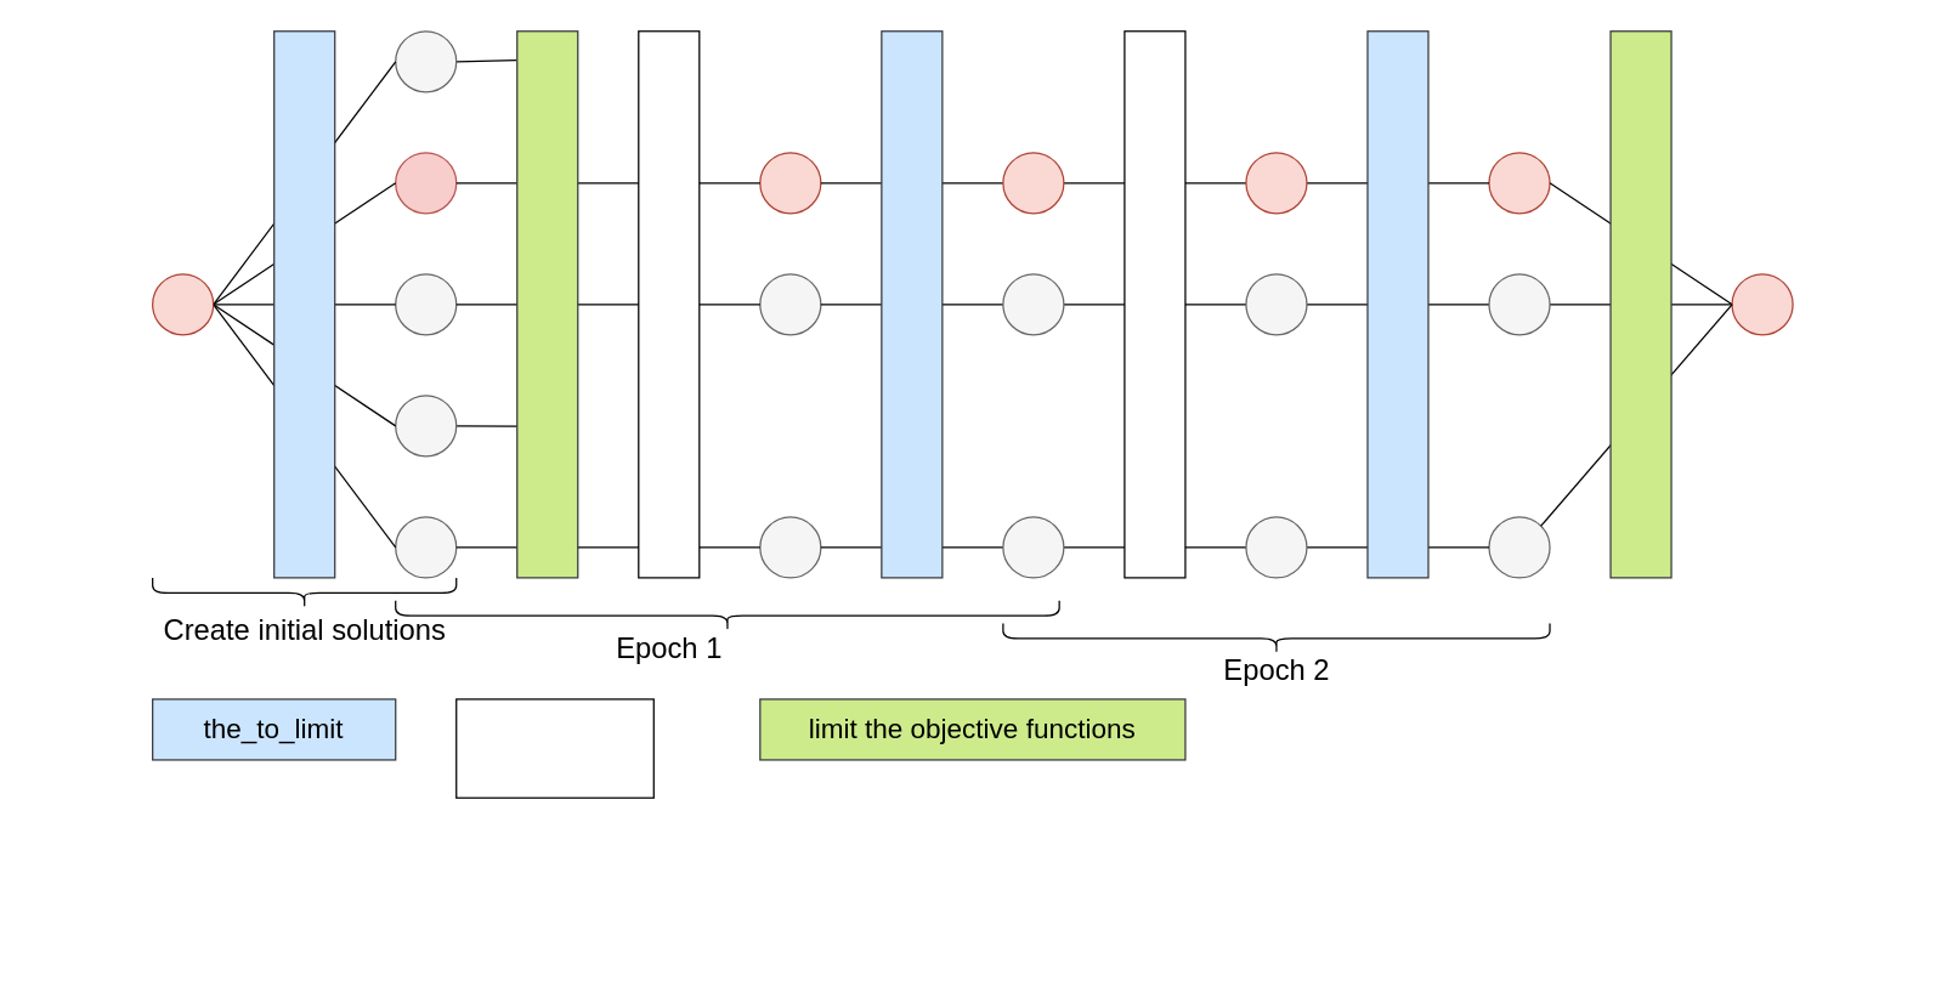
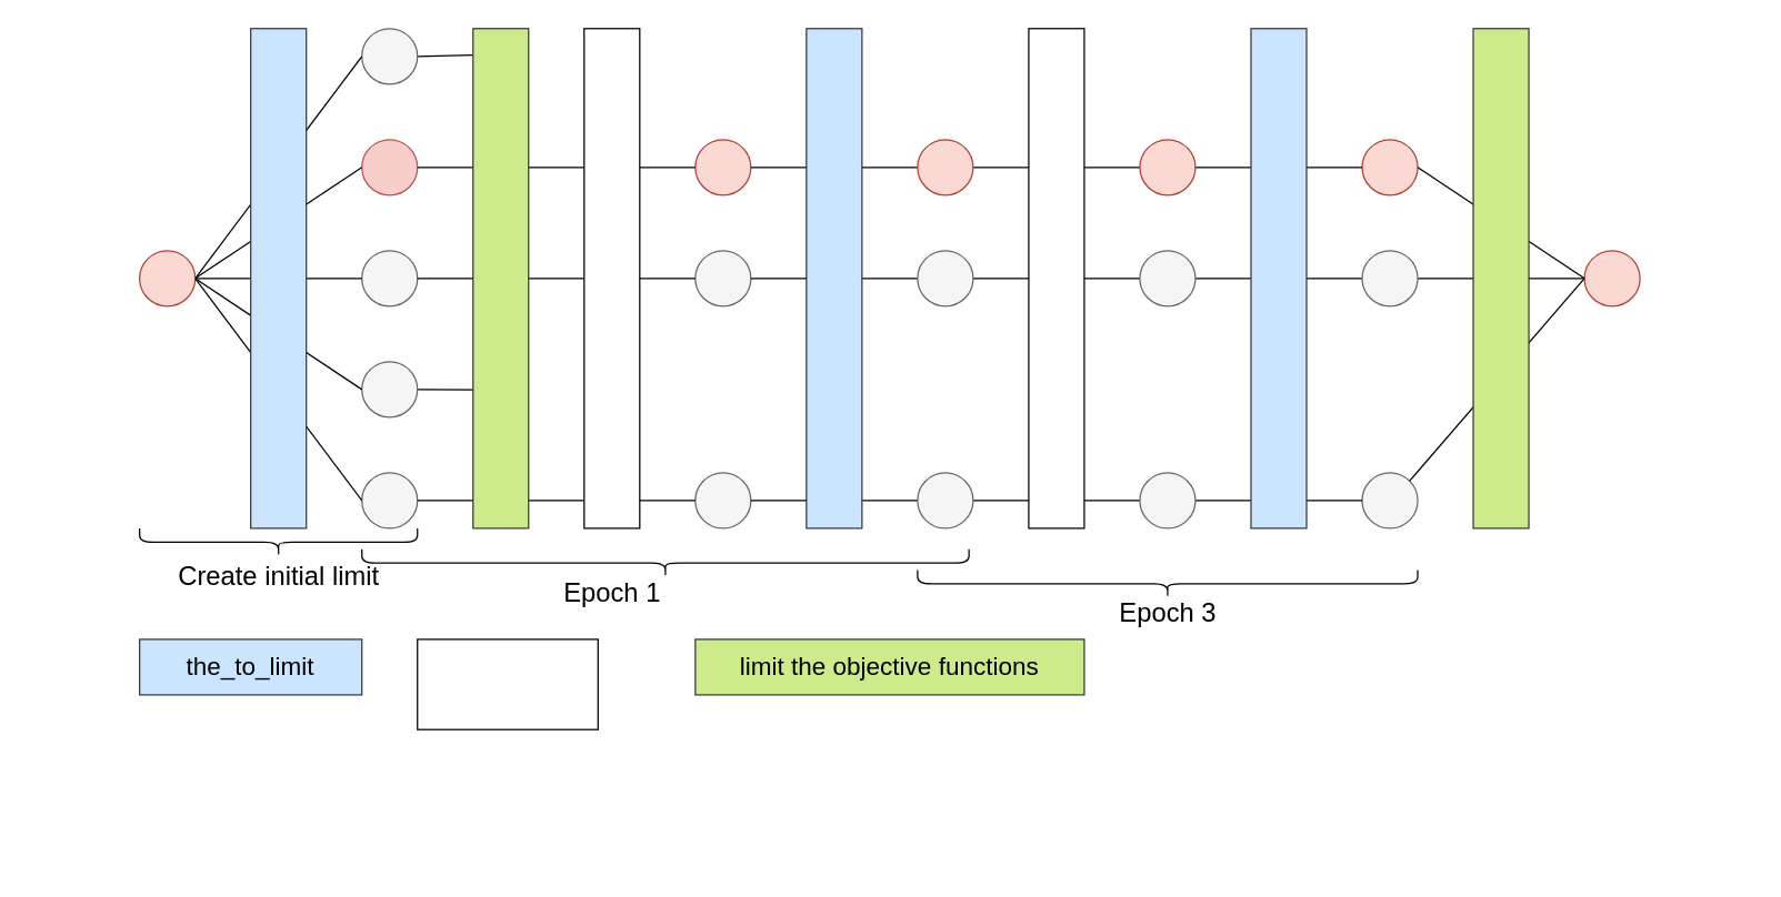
- <mxCell id="39" value="Create initial solutions" style="text;html=1;resizable=0;autosize=1;align=center;verticalAlign=middle;points=[];fillColor=none;strokeColor=none;rounded=0;fontSize=19;" vertex="1" parent="1"><mxGeometry y="400" width="200" height="30" as="geometry" x="100" /></mxCell>
+ <mxCell id="39" value="Create initial limit" style="text;html=1;resizable=0;autosize=1;align=center;verticalAlign=middle;points=[];fillColor=none;strokeColor=none;rounded=0;fontSize=19;" vertex="1" parent="1"><mxGeometry y="400" width="200" height="30" as="geometry" x="100" /></mxCell>
- <mxCell id="49" value="Epoch 2" style="text;html=1;resizable=0;autosize=1;align=center;verticalAlign=middle;points=[];fillColor=none;strokeColor=none;rounded=0;fontSize=19;" vertex="1" parent="1"><mxGeometry x="795" y="427" width="90" height="30" as="geometry" /></mxCell>
+ <mxCell id="49" value="Epoch 3" style="text;html=1;resizable=0;autosize=1;align=center;verticalAlign=middle;points=[];fillColor=none;strokeColor=none;rounded=0;fontSize=19;" vertex="1" parent="1"><mxGeometry x="795" y="427" width="90" height="30" as="geometry" /></mxCell>
